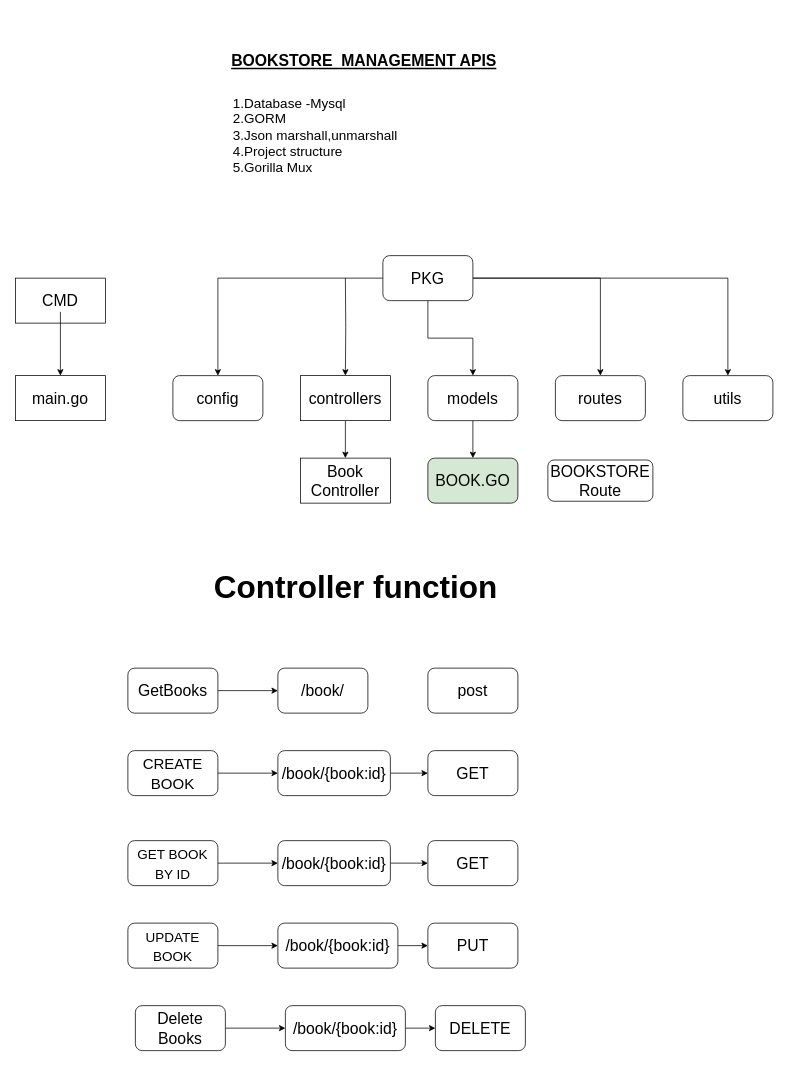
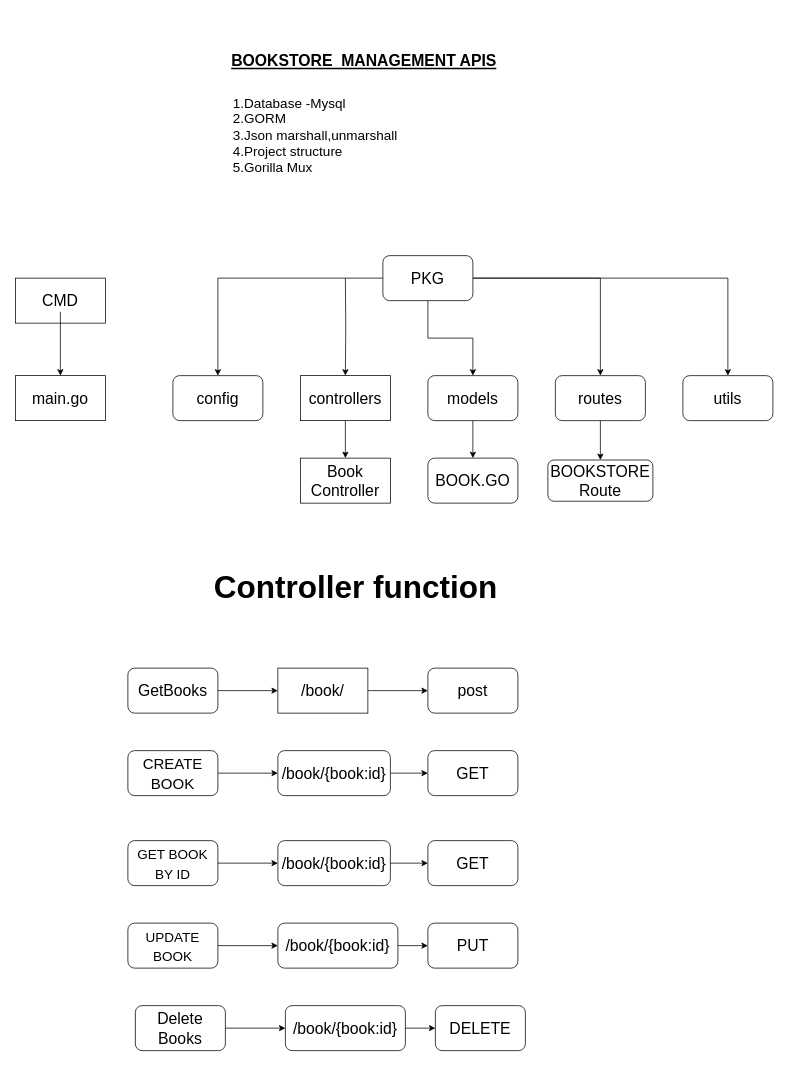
+ <mxCell id="22" value="" style="edgeStyle=orthogonalEdgeStyle;rounded=0;orthogonalLoop=1;jettySize=auto;html=1;fontSize=21;" edge="1" parent="1" source="23" target="27"><mxGeometry relative="1" as="geometry" /></mxCell>
- <mxCell id="26" value="BOOK.GO" style="whiteSpace=wrap;html=1;fontSize=21;rounded=1;fillColor=#d5e8d4;" vertex="1" parent="1"><mxGeometry x="570" y="610" width="120" height="60" as="geometry" /></mxCell>
+ <mxCell id="26" value="BOOK.GO" style="whiteSpace=wrap;html=1;fontSize=21;rounded=1;" vertex="1" parent="1"><mxGeometry x="570" y="610" width="120" height="60" as="geometry" /></mxCell>
- <mxCell id="37" value="/book/" style="whiteSpace=wrap;html=1;fontSize=21;rounded=1;" vertex="1" parent="1"><mxGeometry x="370" y="890" width="120" height="60" as="geometry" /></mxCell>
+ <mxCell id="37" value="/book/" style="whiteSpace=wrap;html=1;fontSize=21;rounded=0;" vertex="1" parent="1"><mxGeometry x="370" y="890" width="120" height="60" as="geometry" /></mxCell>
+ <mxCell id="36" value="" style="edgeStyle=orthogonalEdgeStyle;rounded=0;orthogonalLoop=1;jettySize=auto;html=1;fontSize=21;" edge="1" parent="1" source="37" target="38"><mxGeometry relative="1" as="geometry" /></mxCell>
